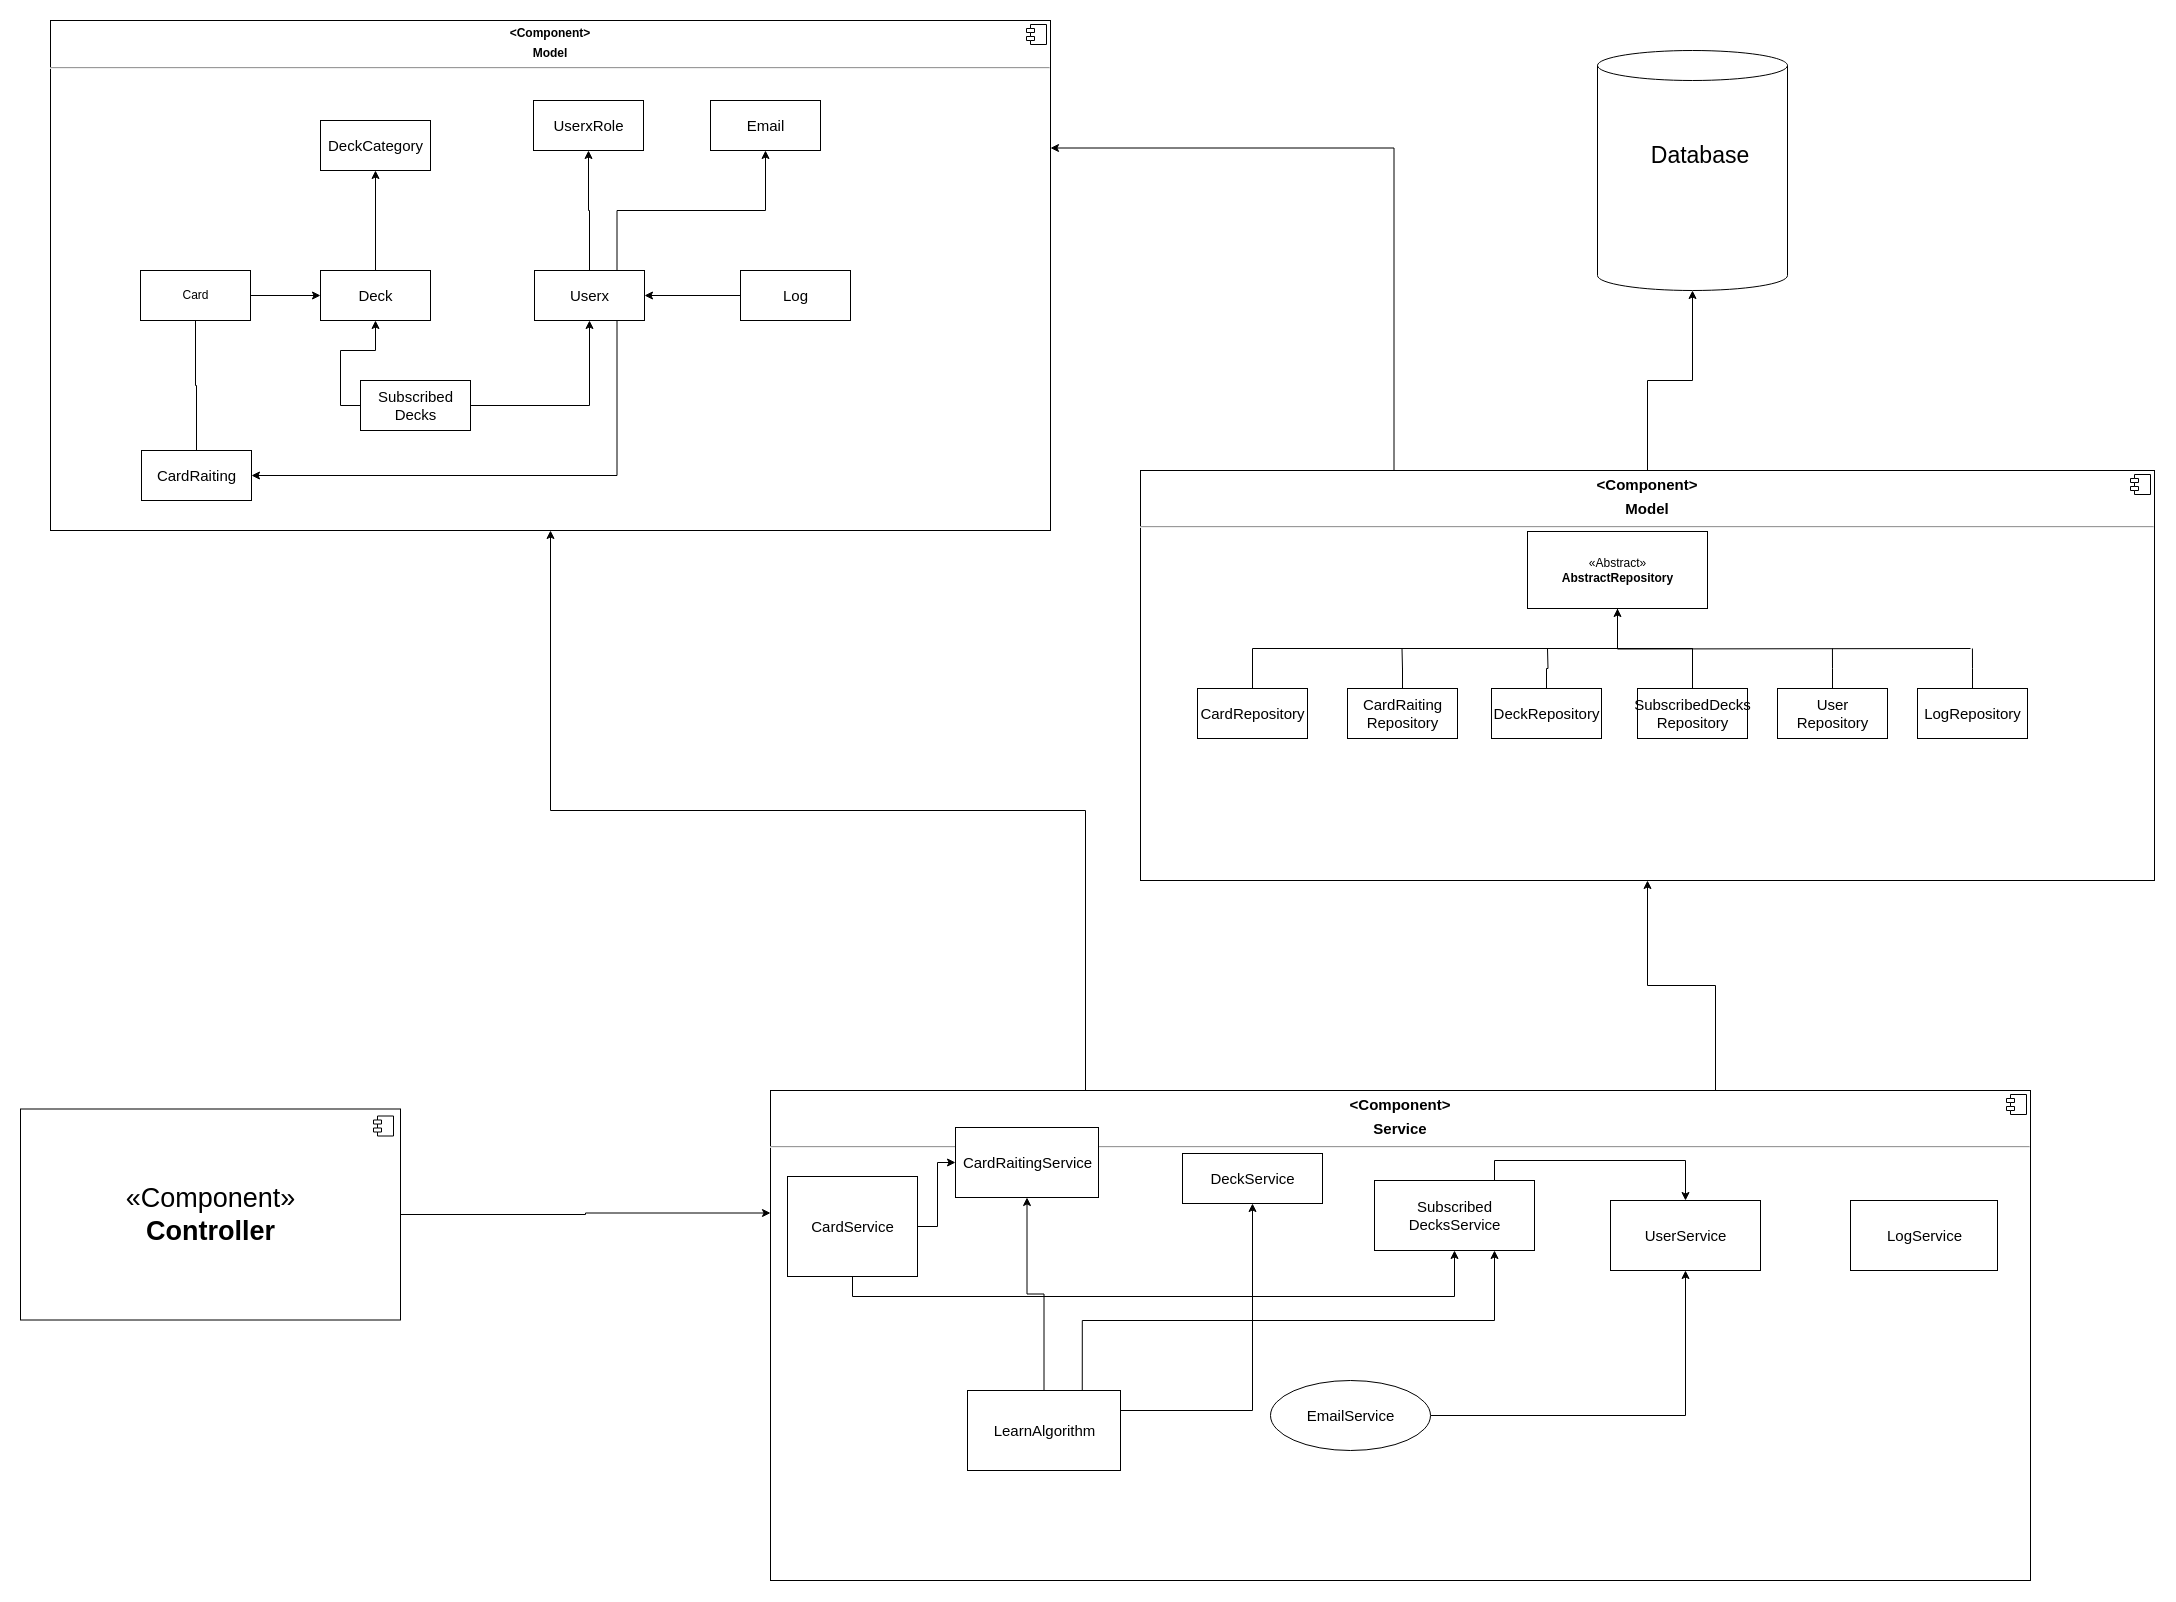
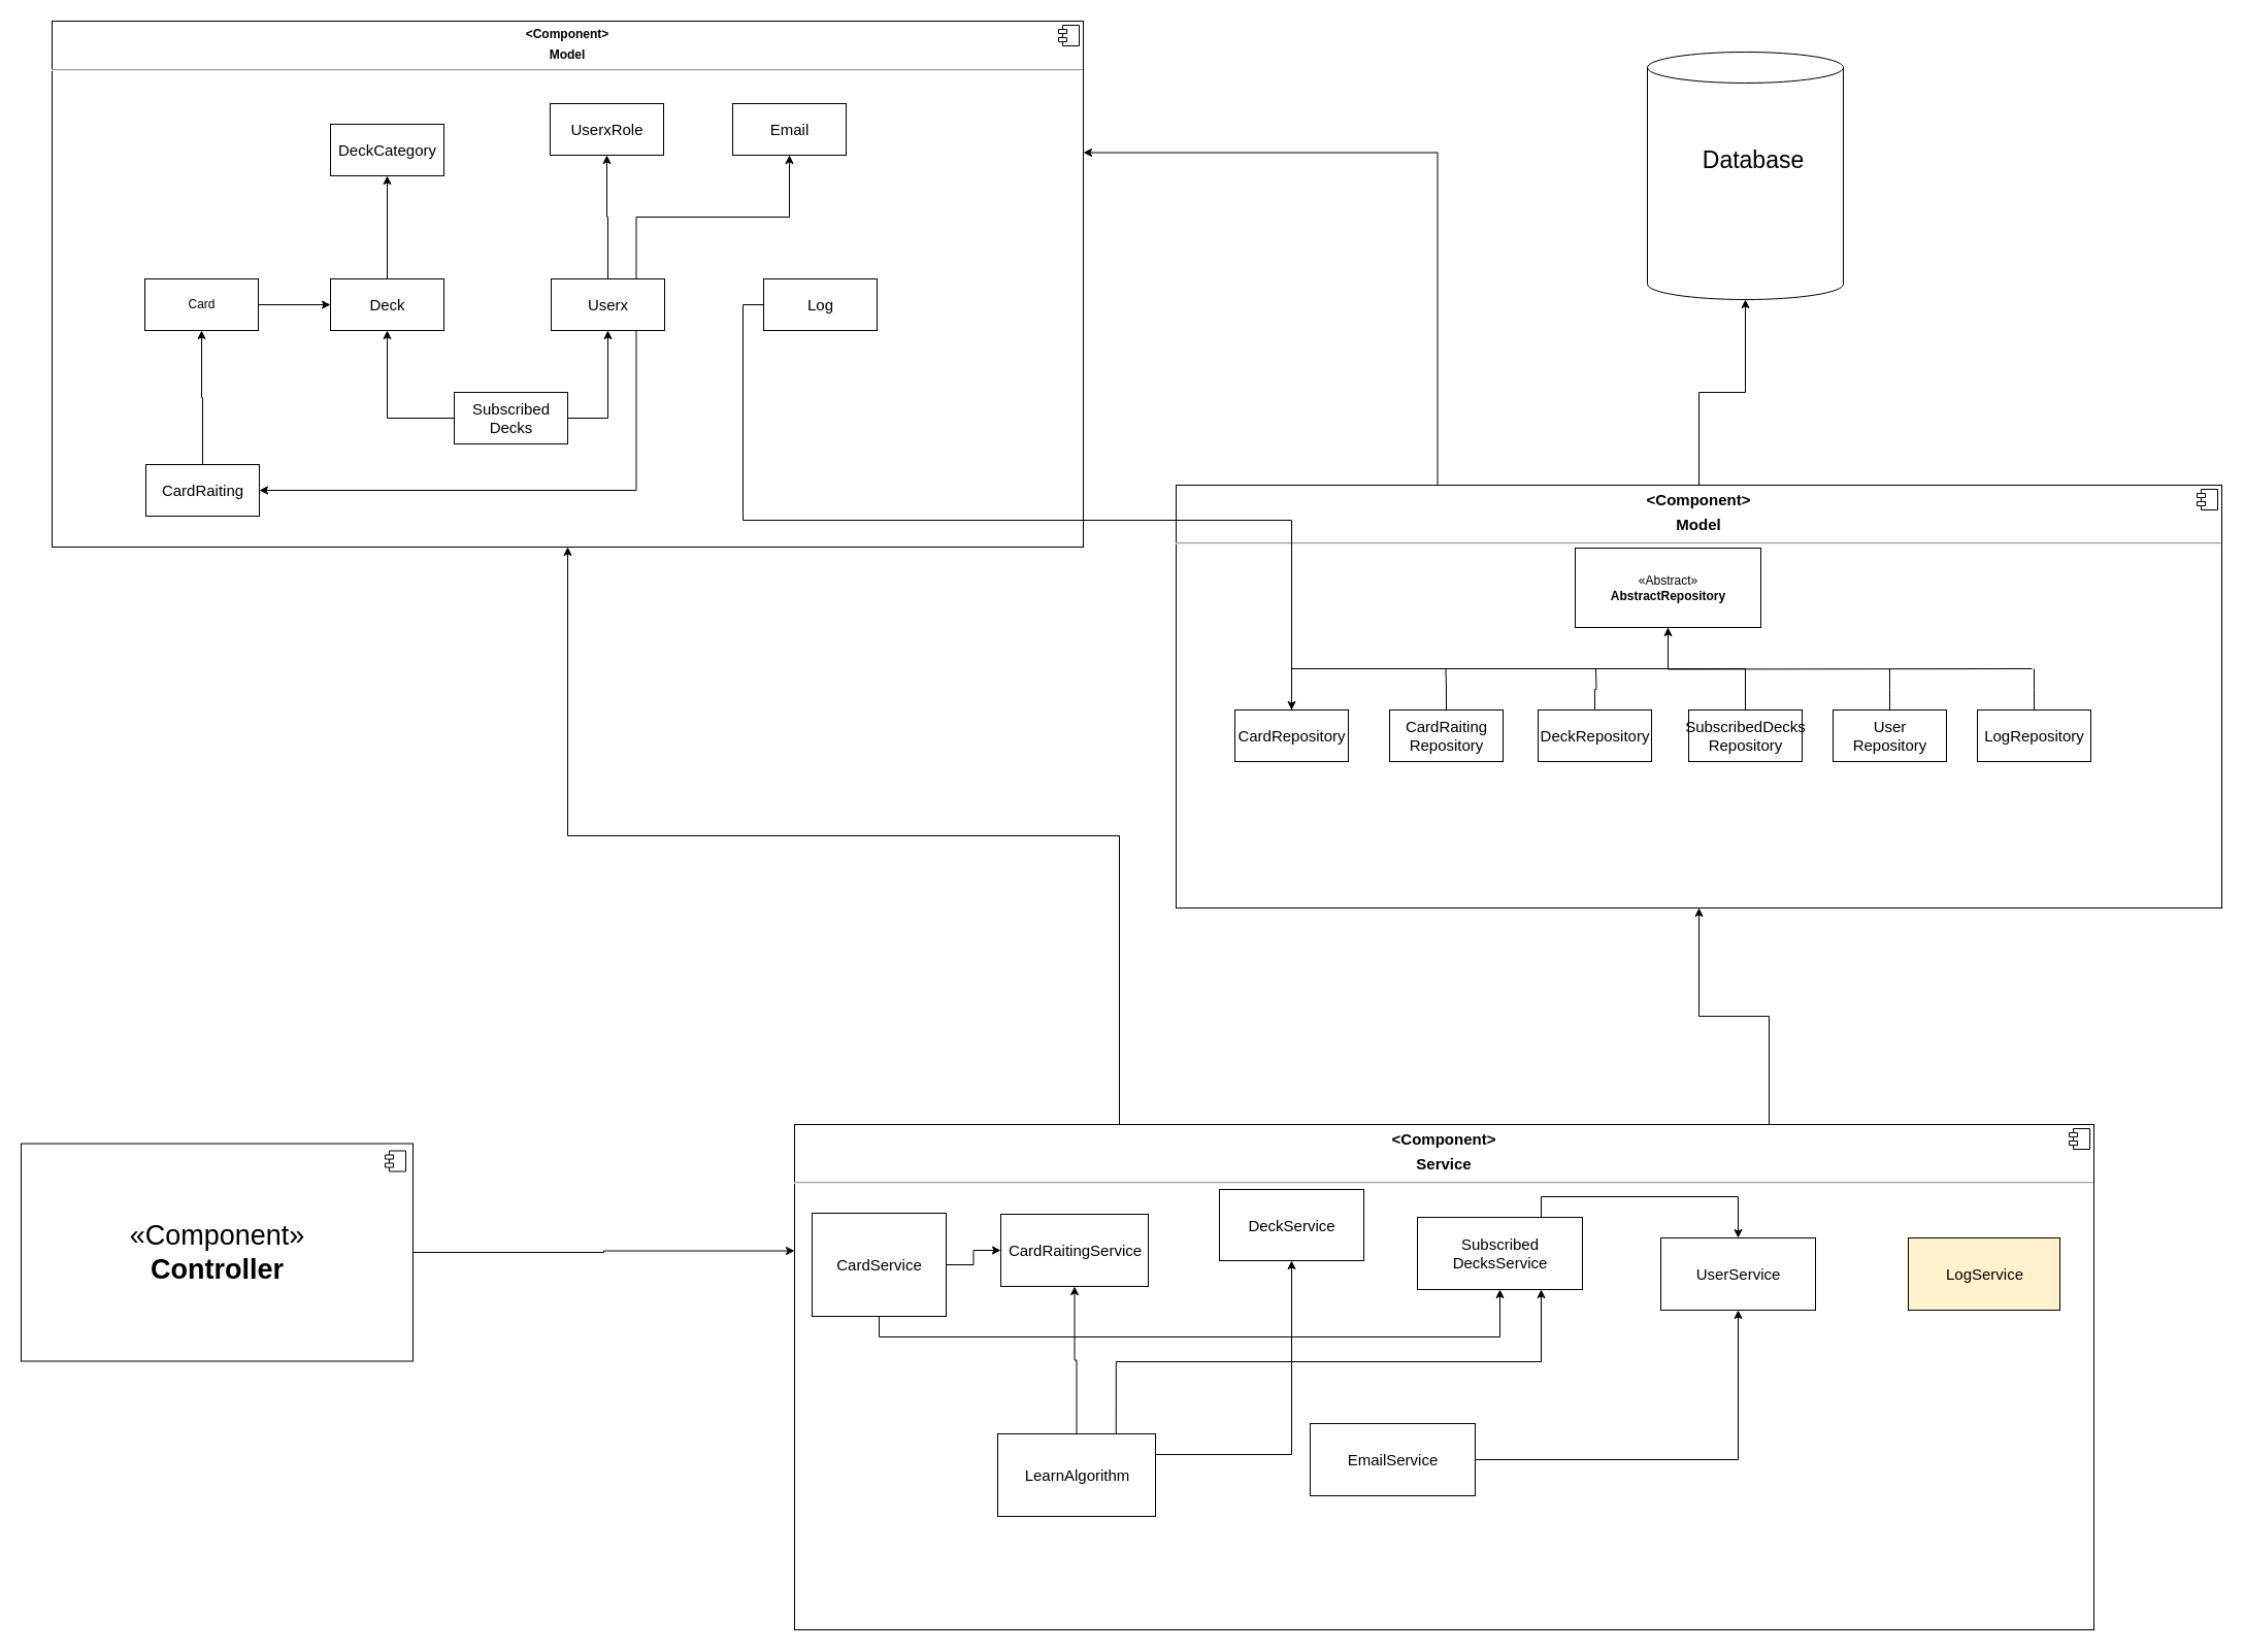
- <mxCell id="16" style="edgeStyle=orthogonalEdgeStyle;rounded=0;orthogonalLoop=1;jettySize=auto;html=1;exitX=0;exitY=0.5;exitDx=0;exitDy=0;entryX=1;entryY=0.5;entryDx=0;entryDy=0;" edge="1" parent="1" source="17" target="24"><mxGeometry relative="1" as="geometry" /></mxCell>
+ <mxCell id="16" style="edgeStyle=orthogonalEdgeStyle;rounded=0;orthogonalLoop=1;jettySize=auto;html=1;exitX=0;exitY=0.5;exitDx=0;exitDy=0;" edge="1" parent="1" source="17" target="30"><mxGeometry relative="1" as="geometry" /></mxCell>
- <mxCell id="38" style="edgeStyle=orthogonalEdgeStyle;rounded=0;orthogonalLoop=1;jettySize=auto;html=1;exitX=0.5;exitY=0;exitDx=0;exitDy=0;entryX=0.5;entryY=1;entryDx=0;entryDy=0;endArrow=none;" edge="1" parent="1" source="39" target="27"><mxGeometry relative="1" as="geometry" /></mxCell>
+ <mxCell id="38" style="edgeStyle=orthogonalEdgeStyle;rounded=0;orthogonalLoop=1;jettySize=auto;html=1;exitX=0.5;exitY=0;exitDx=0;exitDy=0;entryX=0.5;entryY=1;entryDx=0;entryDy=0;" edge="1" parent="1" source="39" target="27"><mxGeometry relative="1" as="geometry" /></mxCell>
- <mxCell id="20" value="&lt;font style=&quot;font-size: 15px;&quot;&gt;Subscribed&lt;br&gt;Decks&lt;/font&gt;" style="html=1;" vertex="1" parent="1"><mxGeometry x="360" y="380" width="110" height="50" as="geometry" /></mxCell>
+ <mxCell id="20" value="&lt;font style=&quot;font-size: 15px;&quot;&gt;Subscribed&lt;br&gt;Decks&lt;/font&gt;" style="html=1;" vertex="1" parent="1"><mxGeometry x="440" y="380" width="110" height="50" as="geometry" /></mxCell>
- <mxCell id="45" value="&lt;font style=&quot;font-size: 15px;&quot;&gt;CardRaitingService&lt;/font&gt;" style="html=1;" vertex="1" parent="1"><mxGeometry x="955" y="1127" width="143" height="70" as="geometry" /></mxCell>
+ <mxCell id="45" value="&lt;font style=&quot;font-size: 15px;&quot;&gt;CardRaitingService&lt;/font&gt;" style="html=1;" vertex="1" parent="1"><mxGeometry x="970" y="1177" width="143" height="70" as="geometry" /></mxCell>
- <mxCell id="49" value="&lt;font style=&quot;font-size: 15px;&quot;&gt;DeckService&lt;/font&gt;" style="html=1;" vertex="1" parent="1"><mxGeometry x="1182" y="1153" width="140" height="50" as="geometry" /></mxCell>
+ <mxCell id="49" value="&lt;font style=&quot;font-size: 15px;&quot;&gt;DeckService&lt;/font&gt;" style="html=1;" vertex="1" parent="1"><mxGeometry x="1182" y="1153" width="140" height="69" as="geometry" /></mxCell>
- <mxCell id="56" value="&lt;font style=&quot;font-size: 15px;&quot;&gt;LogService&lt;/font&gt;" style="html=1;" vertex="1" parent="1"><mxGeometry x="1850" y="1200" width="147" height="70" as="geometry" /></mxCell>
+ <mxCell id="56" value="&lt;font style=&quot;font-size: 15px;&quot;&gt;LogService&lt;/font&gt;" style="html=1;fillColor=#fff2cc;" vertex="1" parent="1"><mxGeometry x="1850" y="1200" width="147" height="70" as="geometry" /></mxCell>
- <mxCell id="51" value="&lt;font style=&quot;font-size: 15px;&quot;&gt;EmailService&lt;/font&gt;" style="ellipse;html=1;" vertex="1" parent="1"><mxGeometry x="1270" y="1380" width="160" height="70" as="geometry" /></mxCell>
+ <mxCell id="51" value="&lt;font style=&quot;font-size: 15px;&quot;&gt;EmailService&lt;/font&gt;" style="html=1;" vertex="1" parent="1"><mxGeometry x="1270" y="1380" width="160" height="70" as="geometry" /></mxCell>
